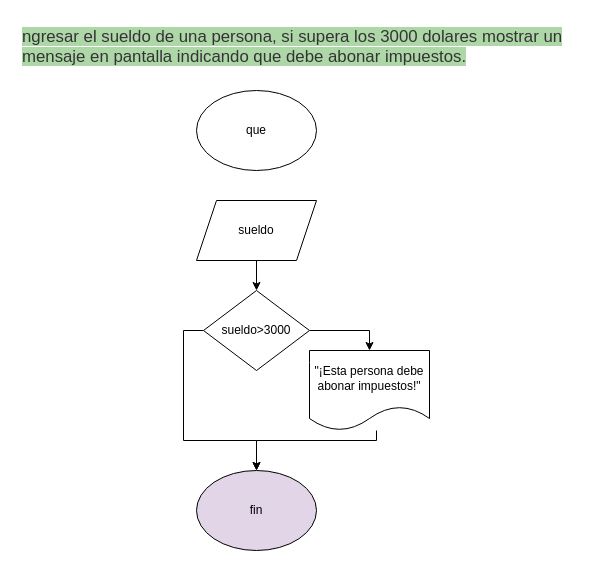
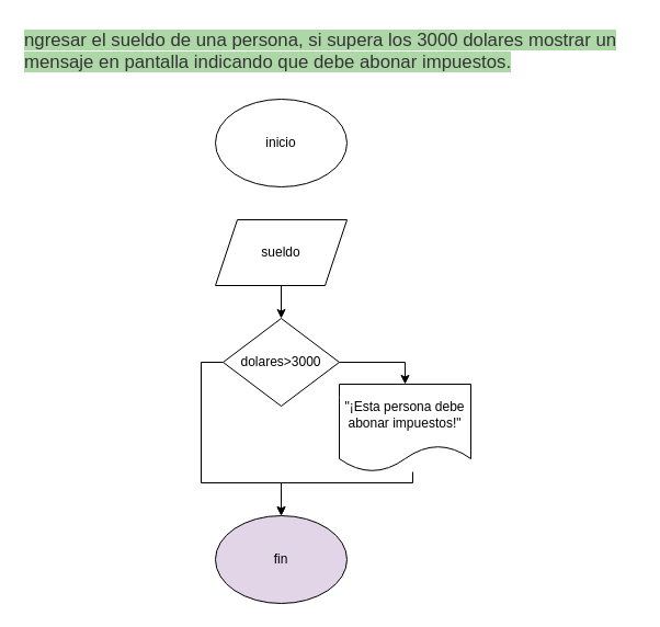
- <mxCell id="3" value="que" style="ellipse;whiteSpace=wrap;html=1;" vertex="1" parent="1"><mxGeometry x="196" y="90" width="120" height="80" as="geometry" /></mxCell>
+ <mxCell id="3" value="inicio" style="ellipse;whiteSpace=wrap;html=1;" vertex="1" parent="1"><mxGeometry x="196" y="90" width="120" height="80" as="geometry" /></mxCell>
- <mxCell id="8" value="sueldo&amp;gt;3000" style="rhombus;whiteSpace=wrap;html=1;" vertex="1" parent="1"><mxGeometry x="203" y="290" width="106" height="80" as="geometry" /></mxCell>
+ <mxCell id="8" value="dolares&amp;gt;3000" style="rhombus;whiteSpace=wrap;html=1;" vertex="1" parent="1"><mxGeometry x="203" y="290" width="106" height="80" as="geometry" /></mxCell>
